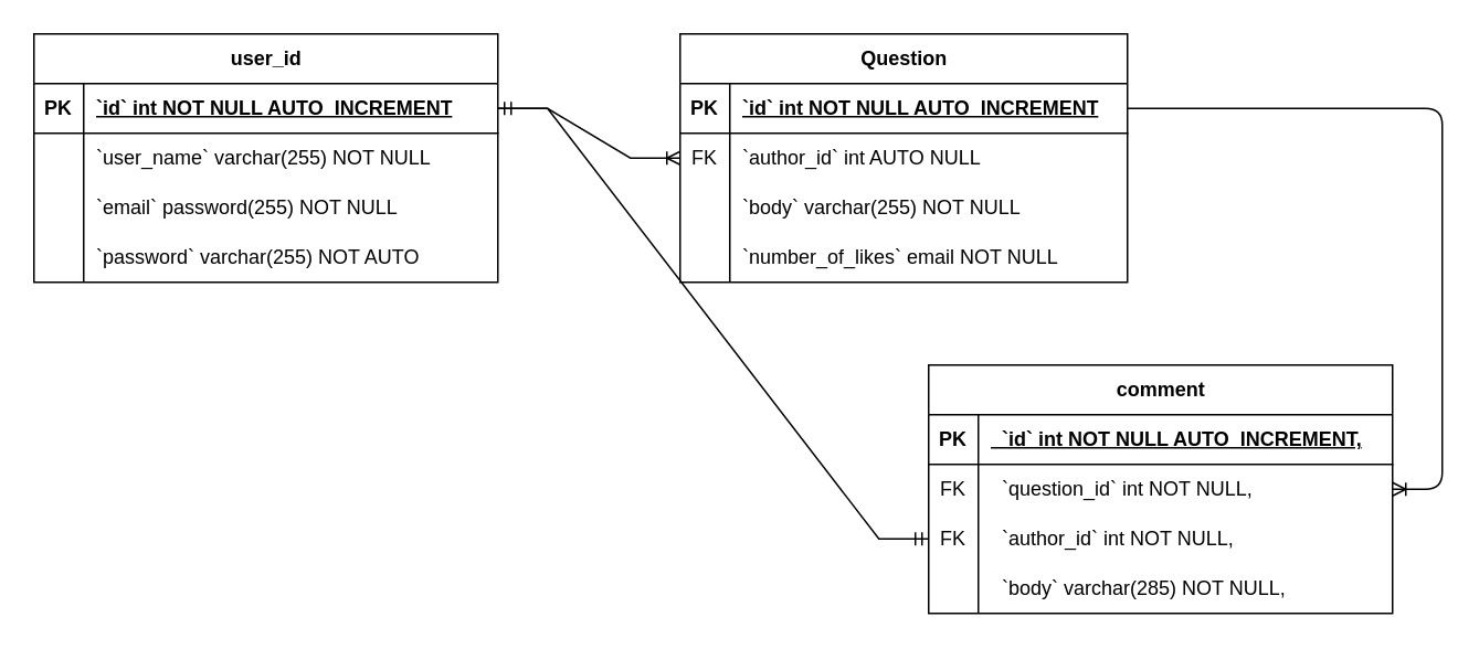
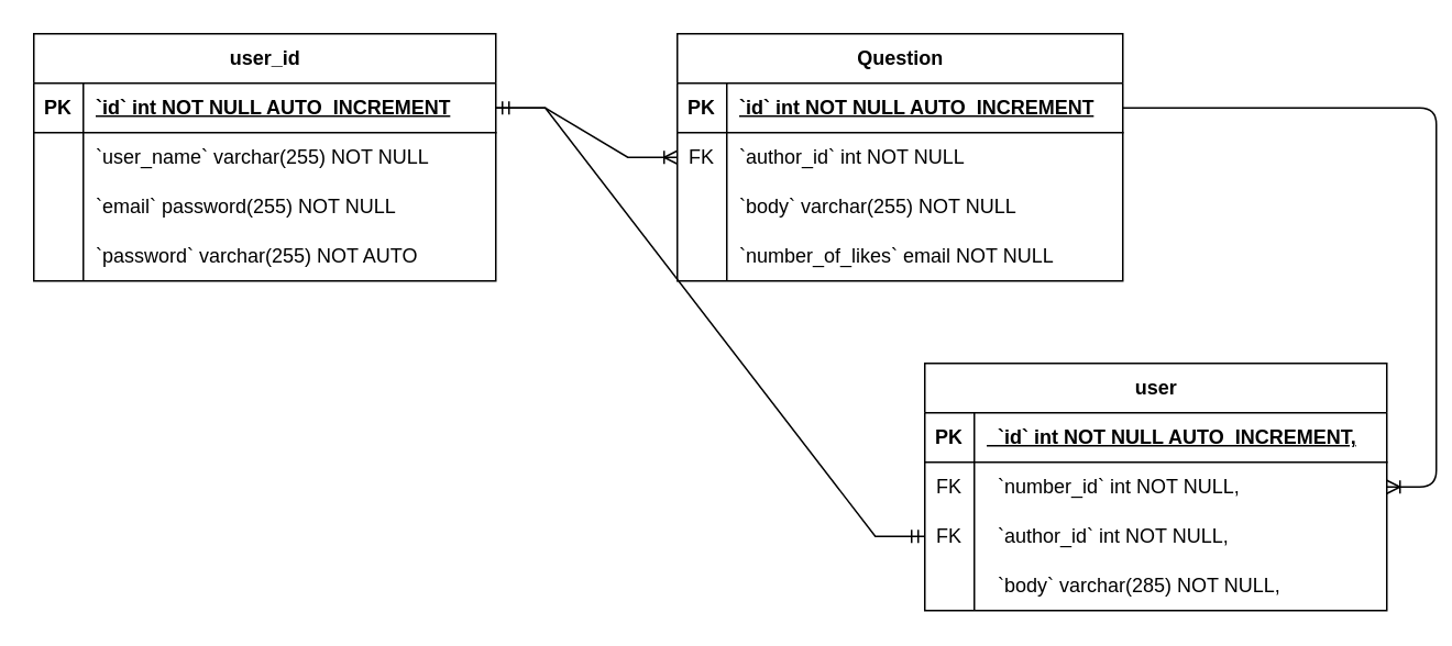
- <mxCell id="8" value="`author_id` int AUTO NULL" style="shape=partialRectangle;connectable=0;fillColor=none;top=0;left=0;bottom=0;right=0;align=left;spacingLeft=6;fontStyle=0;overflow=hidden;whiteSpace=wrap;html=1;" vertex="1" parent="6"><mxGeometry x="30" width="240" height="30" as="geometry"><mxRectangle width="240" height="30" as="alternateBounds" /></mxGeometry></mxCell>
+ <mxCell id="8" value="`author_id` int NOT NULL" style="shape=partialRectangle;connectable=0;fillColor=none;top=0;left=0;bottom=0;right=0;align=left;spacingLeft=6;fontStyle=0;overflow=hidden;whiteSpace=wrap;html=1;" vertex="1" parent="6"><mxGeometry x="30" width="240" height="30" as="geometry"><mxRectangle width="240" height="30" as="alternateBounds" /></mxGeometry></mxCell>
- <mxCell id="29" value="comment" style="shape=table;startSize=30;container=1;collapsible=1;childLayout=tableLayout;fixedRows=1;rowLines=0;fontStyle=1;align=center;resizeLast=1;html=1;" vertex="1" parent="1"><mxGeometry x="560" y="220" width="280" height="150" as="geometry" /></mxCell>
+ <mxCell id="29" value="user" style="shape=table;startSize=30;container=1;collapsible=1;childLayout=tableLayout;fixedRows=1;rowLines=0;fontStyle=1;align=center;resizeLast=1;html=1;" vertex="1" parent="1"><mxGeometry x="560" y="220" width="280" height="150" as="geometry" /></mxCell>
- <mxCell id="35" value="&amp;nbsp; `question_id` int NOT NULL," style="shape=partialRectangle;connectable=0;fillColor=none;top=0;left=0;bottom=0;right=0;align=left;spacingLeft=6;fontStyle=0;overflow=hidden;whiteSpace=wrap;html=1;" vertex="1" parent="33"><mxGeometry x="30" width="250" height="30" as="geometry"><mxRectangle width="250" height="30" as="alternateBounds" /></mxGeometry></mxCell>
+ <mxCell id="35" value="&amp;nbsp; `number_id` int NOT NULL," style="shape=partialRectangle;connectable=0;fillColor=none;top=0;left=0;bottom=0;right=0;align=left;spacingLeft=6;fontStyle=0;overflow=hidden;whiteSpace=wrap;html=1;" vertex="1" parent="33"><mxGeometry x="30" width="250" height="30" as="geometry"><mxRectangle width="250" height="30" as="alternateBounds" /></mxGeometry></mxCell>
